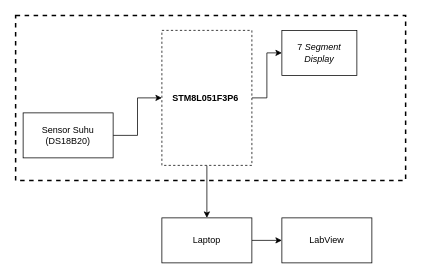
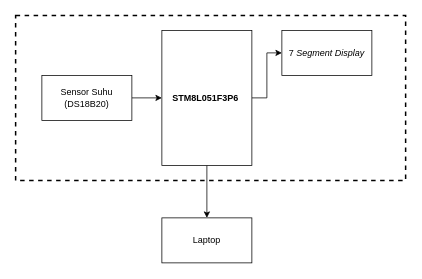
- <mxCell id="7" value="7&lt;i&gt; Segment Display&lt;/i&gt;" style="rounded=0;whiteSpace=wrap;html=1;" vertex="1" parent="1"><mxGeometry x="375" y="40" width="100" height="60" as="geometry" /></mxCell>
+ <mxCell id="7" value="7&lt;i&gt; Segment Display&lt;/i&gt;" style="rounded=0;whiteSpace=wrap;html=1;" vertex="1" parent="1"><mxGeometry x="375" y="40" width="120" height="60" as="geometry" /></mxCell>
- <mxCell id="4" value="STM8L051F3P6&amp;nbsp;" style="rounded=0;whiteSpace=wrap;html=1;fontStyle=1;dashed=1;" vertex="1" parent="1"><mxGeometry x="215" y="40" width="120" height="180" as="geometry" /></mxCell>
+ <mxCell id="4" value="STM8L051F3P6&amp;nbsp;" style="rounded=0;whiteSpace=wrap;html=1;fontStyle=1" vertex="1" parent="1"><mxGeometry x="215" y="40" width="120" height="180" as="geometry" /></mxCell>
- <mxCell id="6" value="Sensor Suhu&lt;br&gt;(DS18B20)" style="rounded=0;whiteSpace=wrap;html=1;" vertex="1" parent="1"><mxGeometry x="30" y="150" width="120" height="60" as="geometry" /></mxCell>
+ <mxCell id="6" value="Sensor Suhu&lt;br&gt;(DS18B20)" style="rounded=0;whiteSpace=wrap;html=1;" vertex="1" parent="1"><mxGeometry x="55" y="100" width="120" height="60" as="geometry" /></mxCell>
- <mxCell id="8" style="edgeStyle=orthogonalEdgeStyle;rounded=0;orthogonalLoop=1;jettySize=auto;html=1;entryX=0;entryY=0.5;entryDx=0;entryDy=0;" edge="1" parent="1" source="9" target="10"><mxGeometry relative="1" as="geometry" /></mxCell>
- <mxCell id="10" value="LabView&lt;br&gt;" style="rounded=0;whiteSpace=wrap;html=1;" vertex="1" parent="1"><mxGeometry x="375" y="290" width="120" height="60" as="geometry" /></mxCell>
